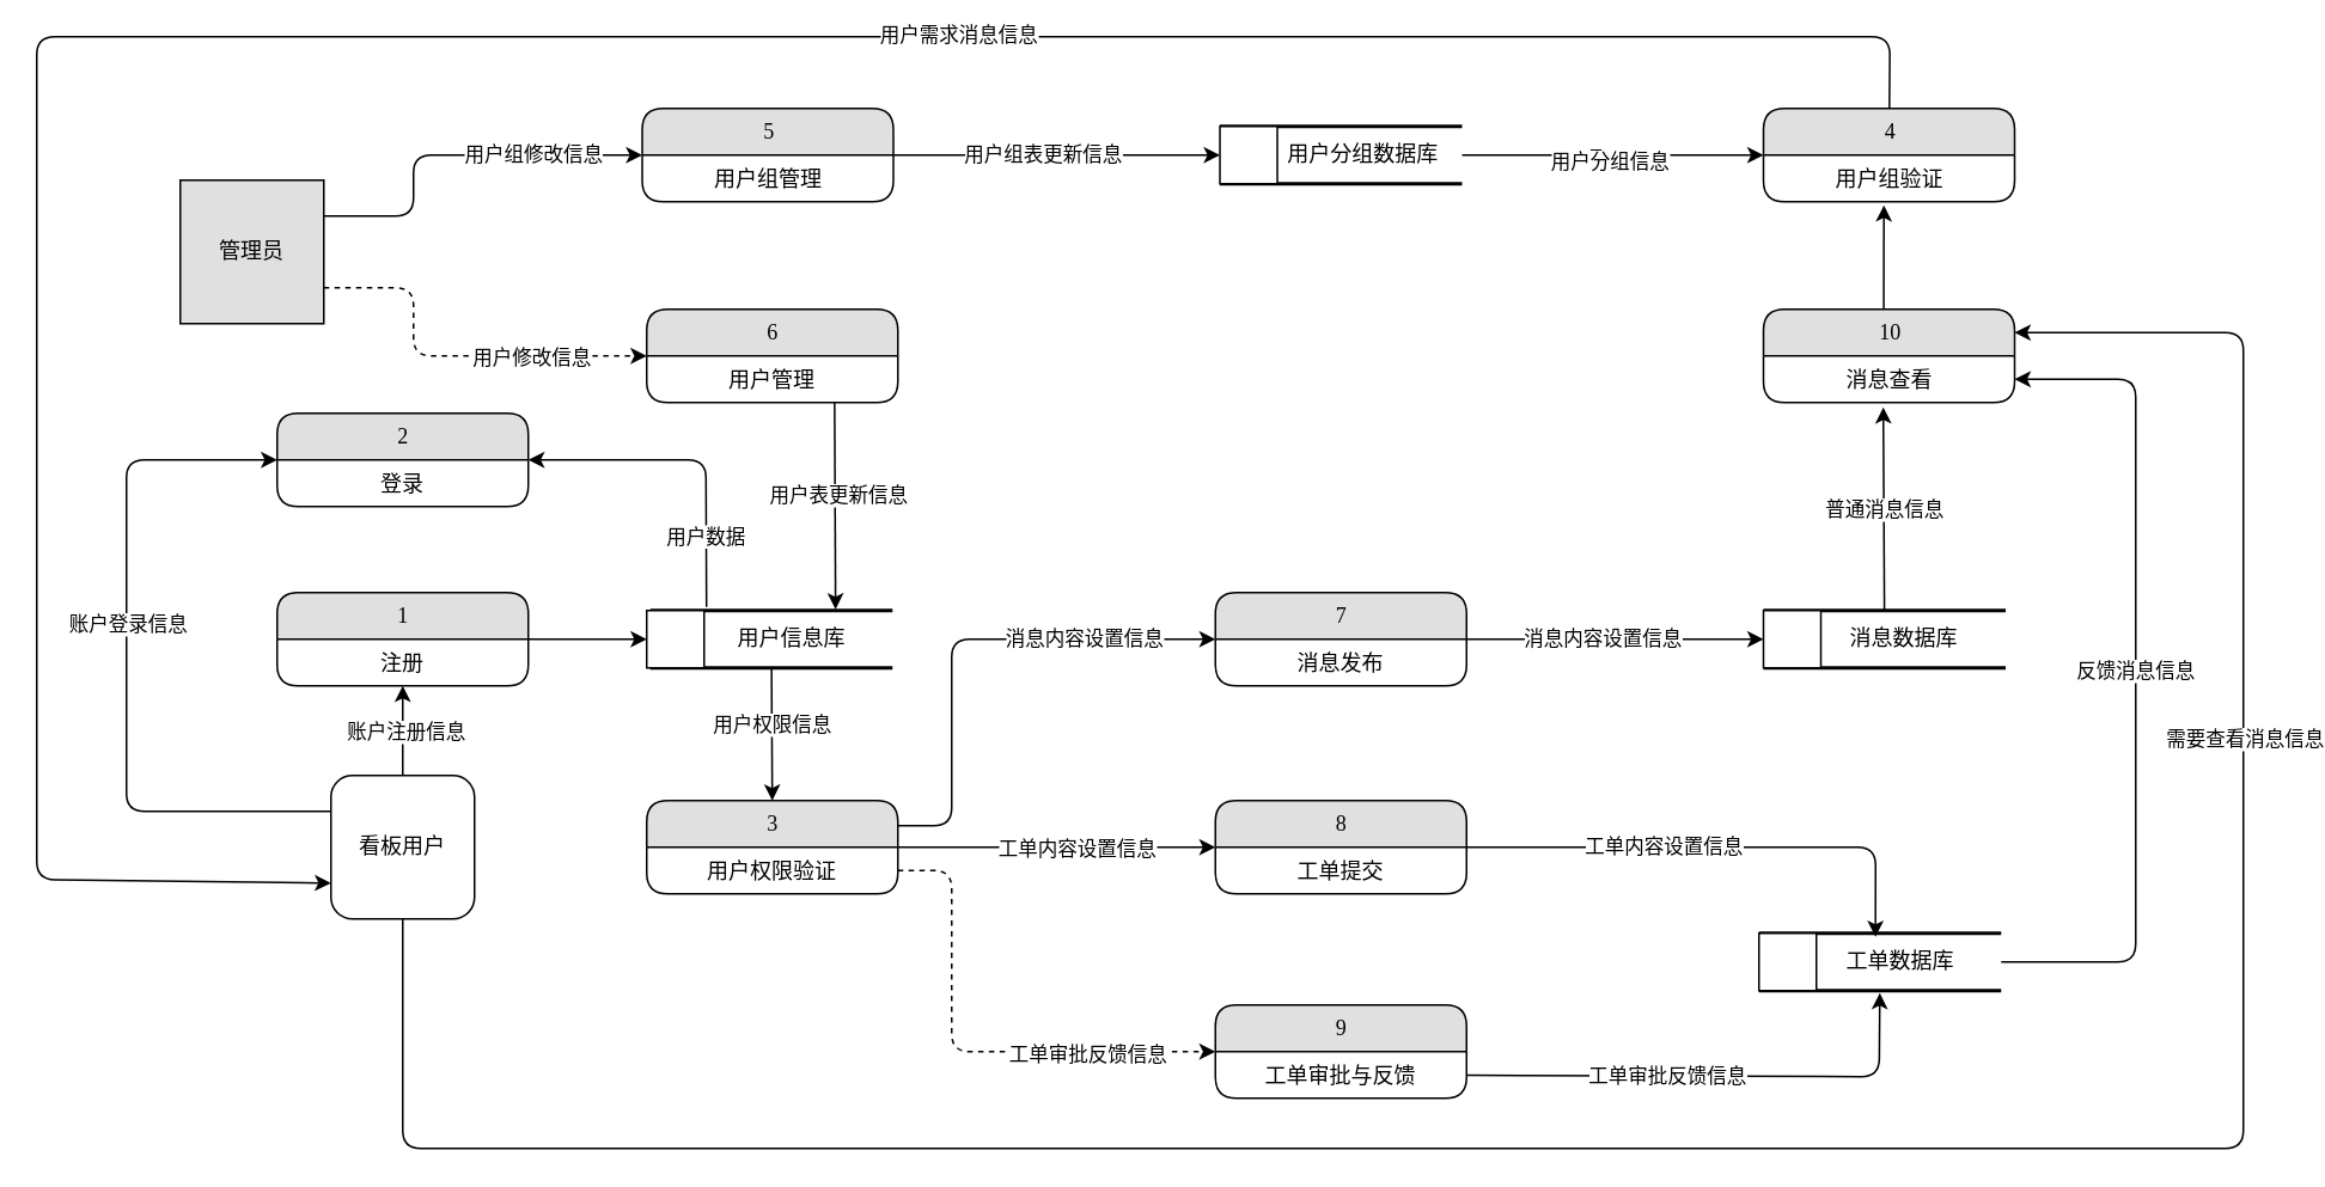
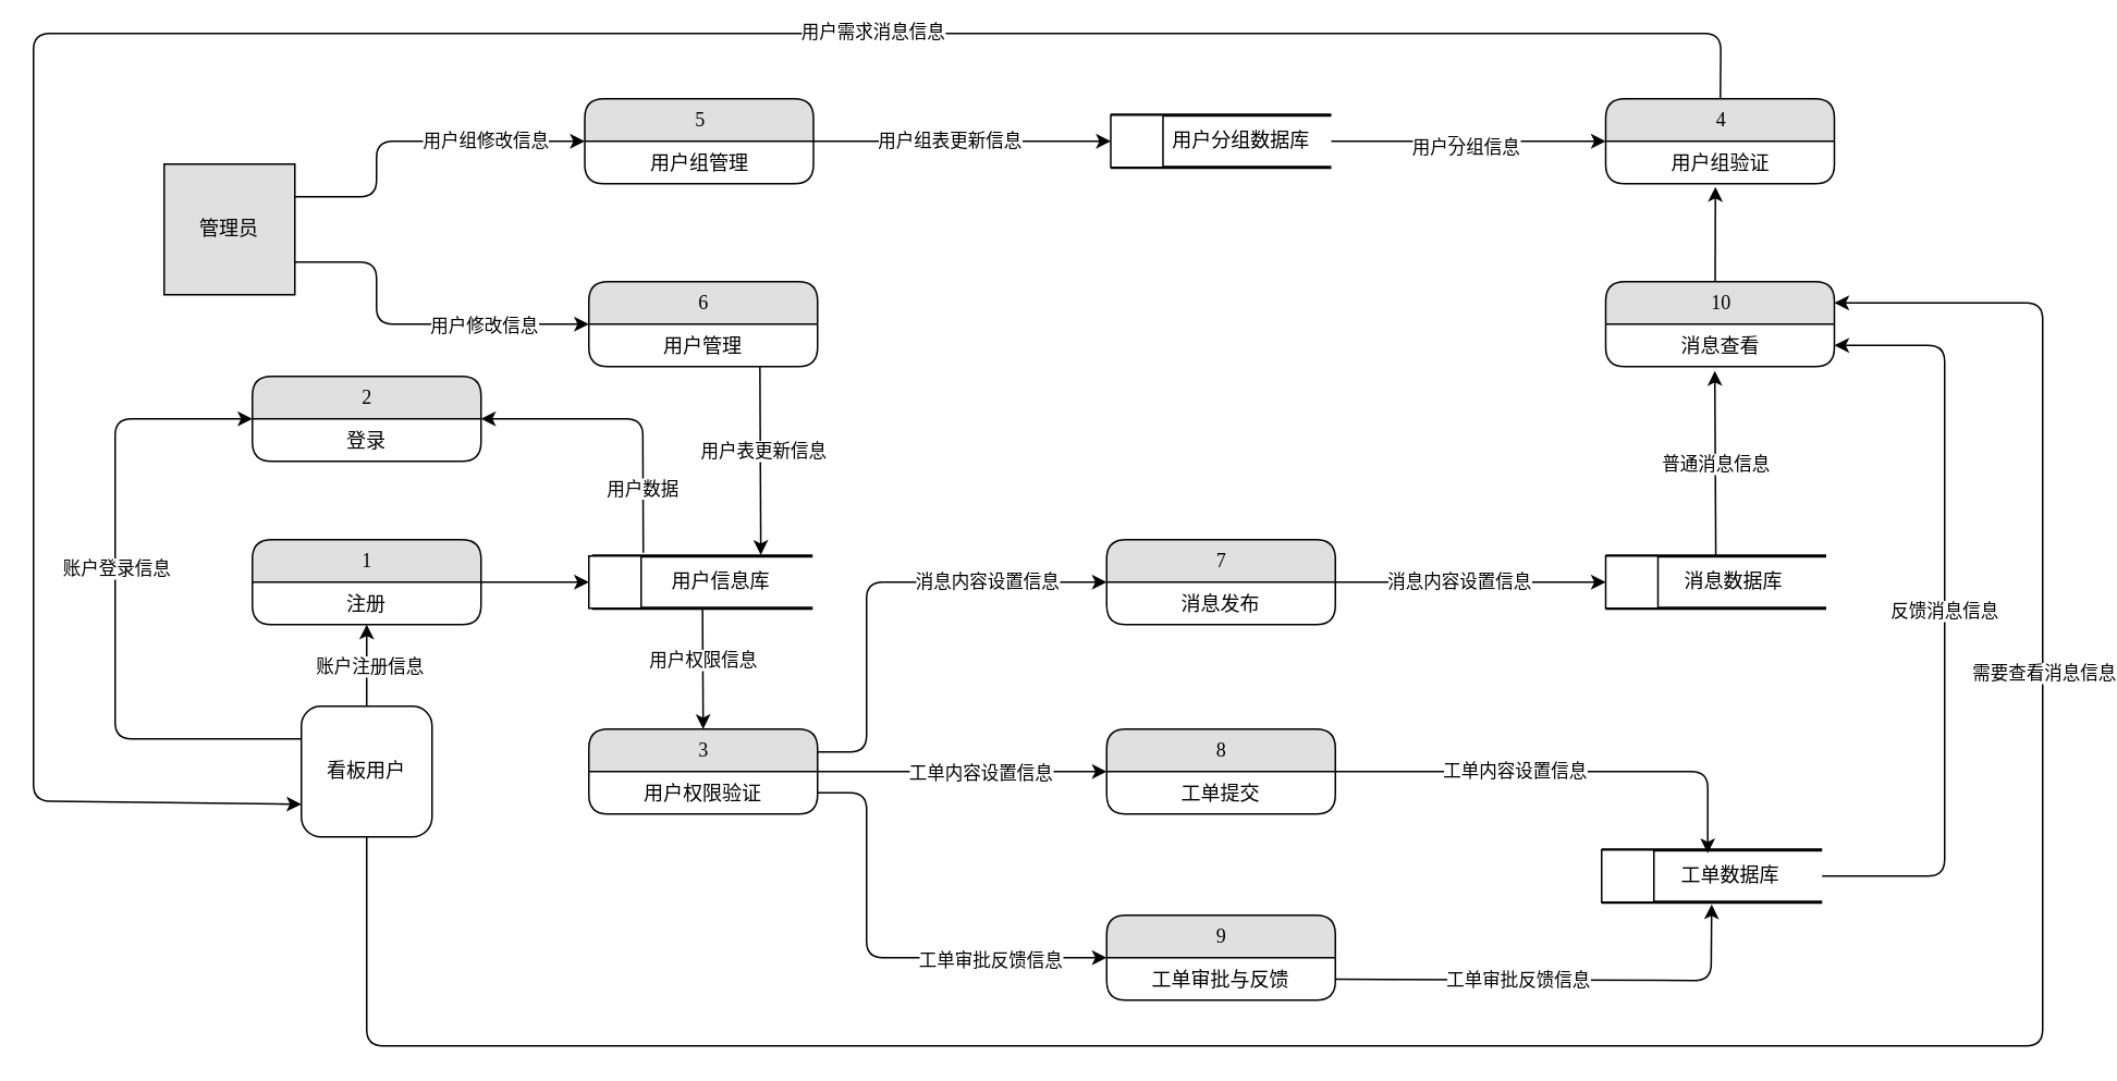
- <mxCell id="32" style="edgeStyle=none;html=1;entryX=0;entryY=0.5;entryDx=0;entryDy=0;exitX=1;exitY=0.75;exitDx=0;exitDy=0;dashed=1;" edge="1" parent="1" source="34" target="59"><mxGeometry relative="1" as="geometry"><Array as="points"><mxPoint x="230" y="160" /><mxPoint x="230" y="198" /></Array></mxGeometry></mxCell>
+ <mxCell id="32" style="edgeStyle=none;html=1;entryX=0;entryY=0.5;entryDx=0;entryDy=0;exitX=1;exitY=0.75;exitDx=0;exitDy=0;" edge="1" parent="1" source="34" target="59"><mxGeometry relative="1" as="geometry"><Array as="points"><mxPoint x="230" y="160" /><mxPoint x="230" y="198" /></Array></mxGeometry></mxCell>
- <mxCell id="26" style="edgeStyle=none;html=1;entryX=0;entryY=0.5;entryDx=0;entryDy=0;exitX=1;exitY=0.5;exitDx=0;exitDy=0;dashed=1;" edge="1" parent="1" source="29" target="22"><mxGeometry relative="1" as="geometry"><Array as="points"><mxPoint x="530" y="485" /><mxPoint x="530" y="586" /></Array></mxGeometry></mxCell>
+ <mxCell id="26" style="edgeStyle=none;html=1;entryX=0;entryY=0.5;entryDx=0;entryDy=0;exitX=1;exitY=0.5;exitDx=0;exitDy=0;" edge="1" parent="1" source="29" target="22"><mxGeometry relative="1" as="geometry"><Array as="points"><mxPoint x="530" y="485" /><mxPoint x="530" y="586" /></Array></mxGeometry></mxCell>
